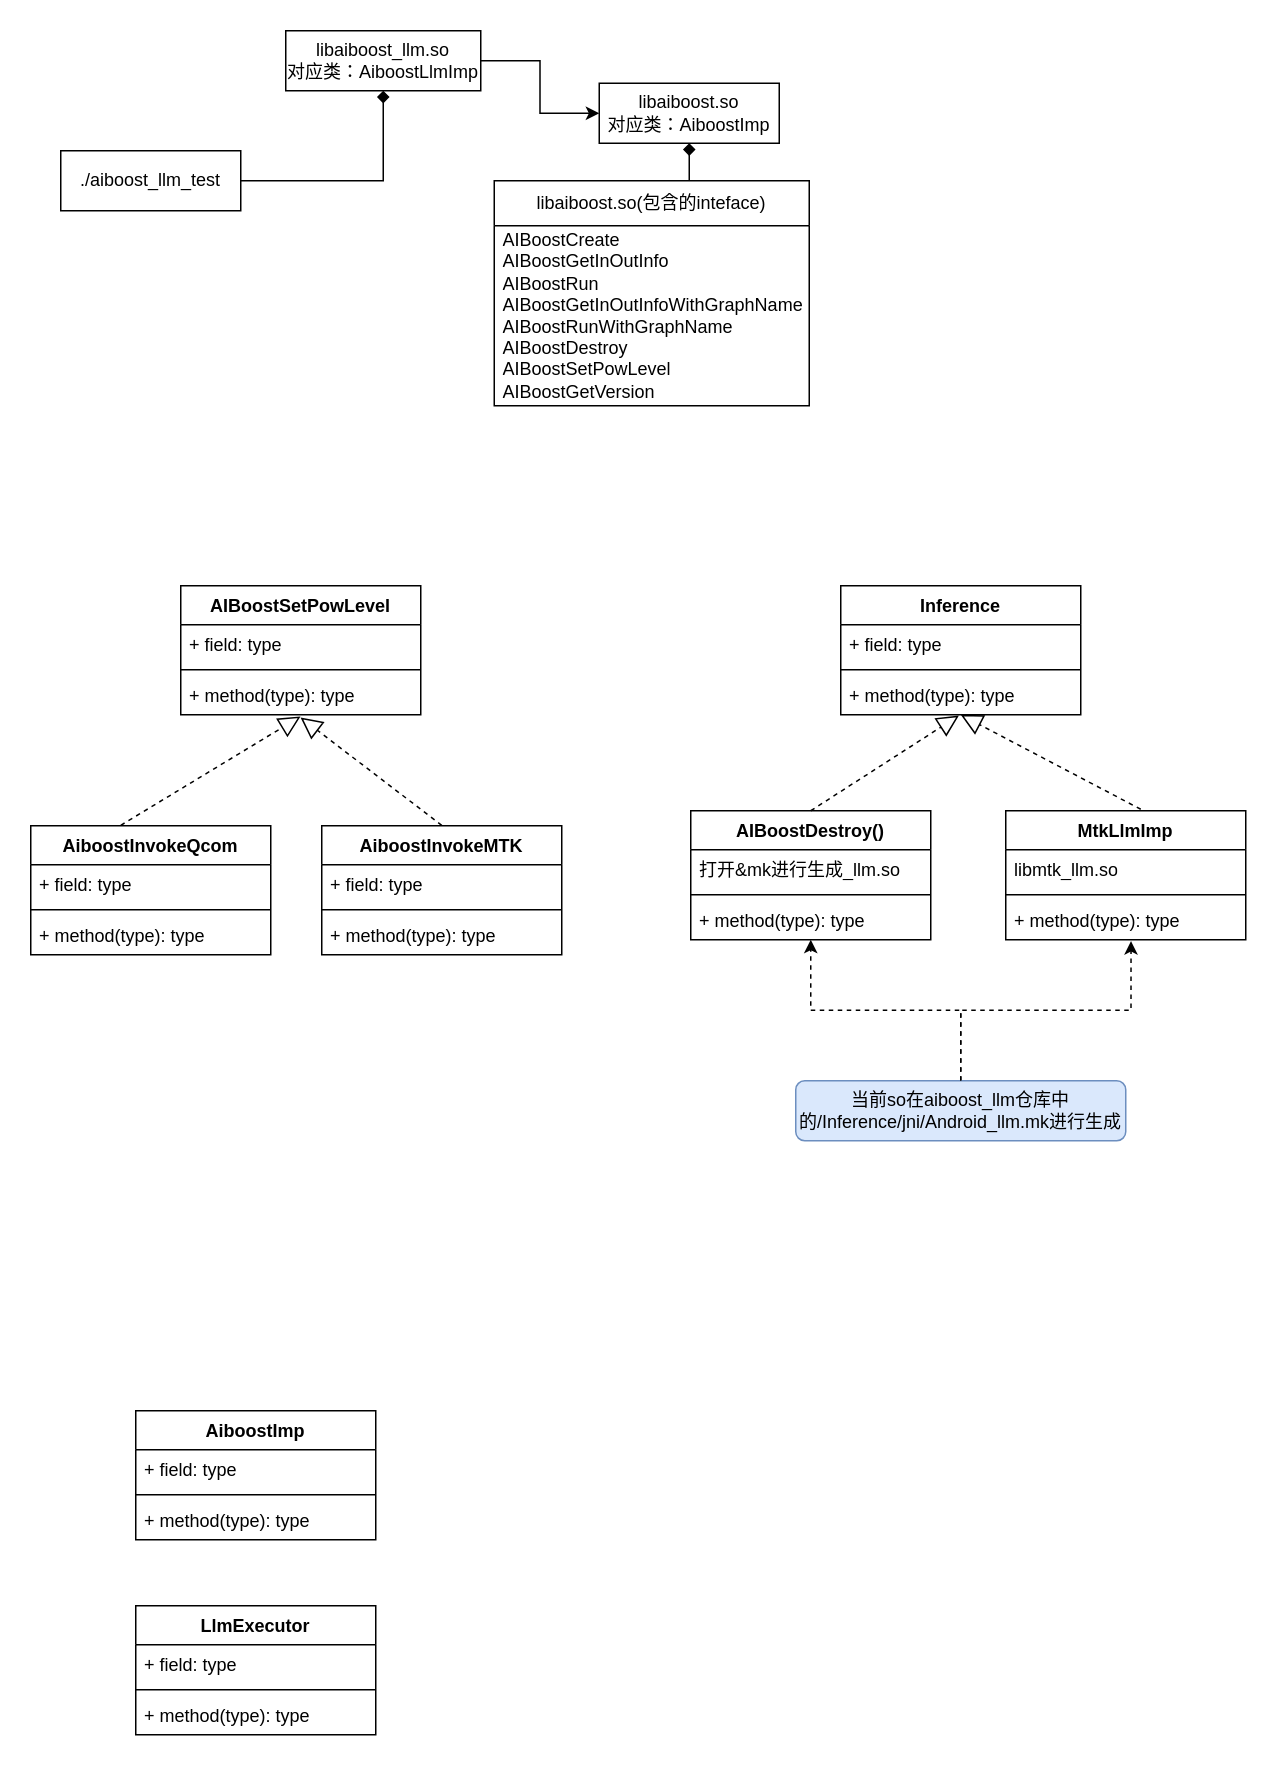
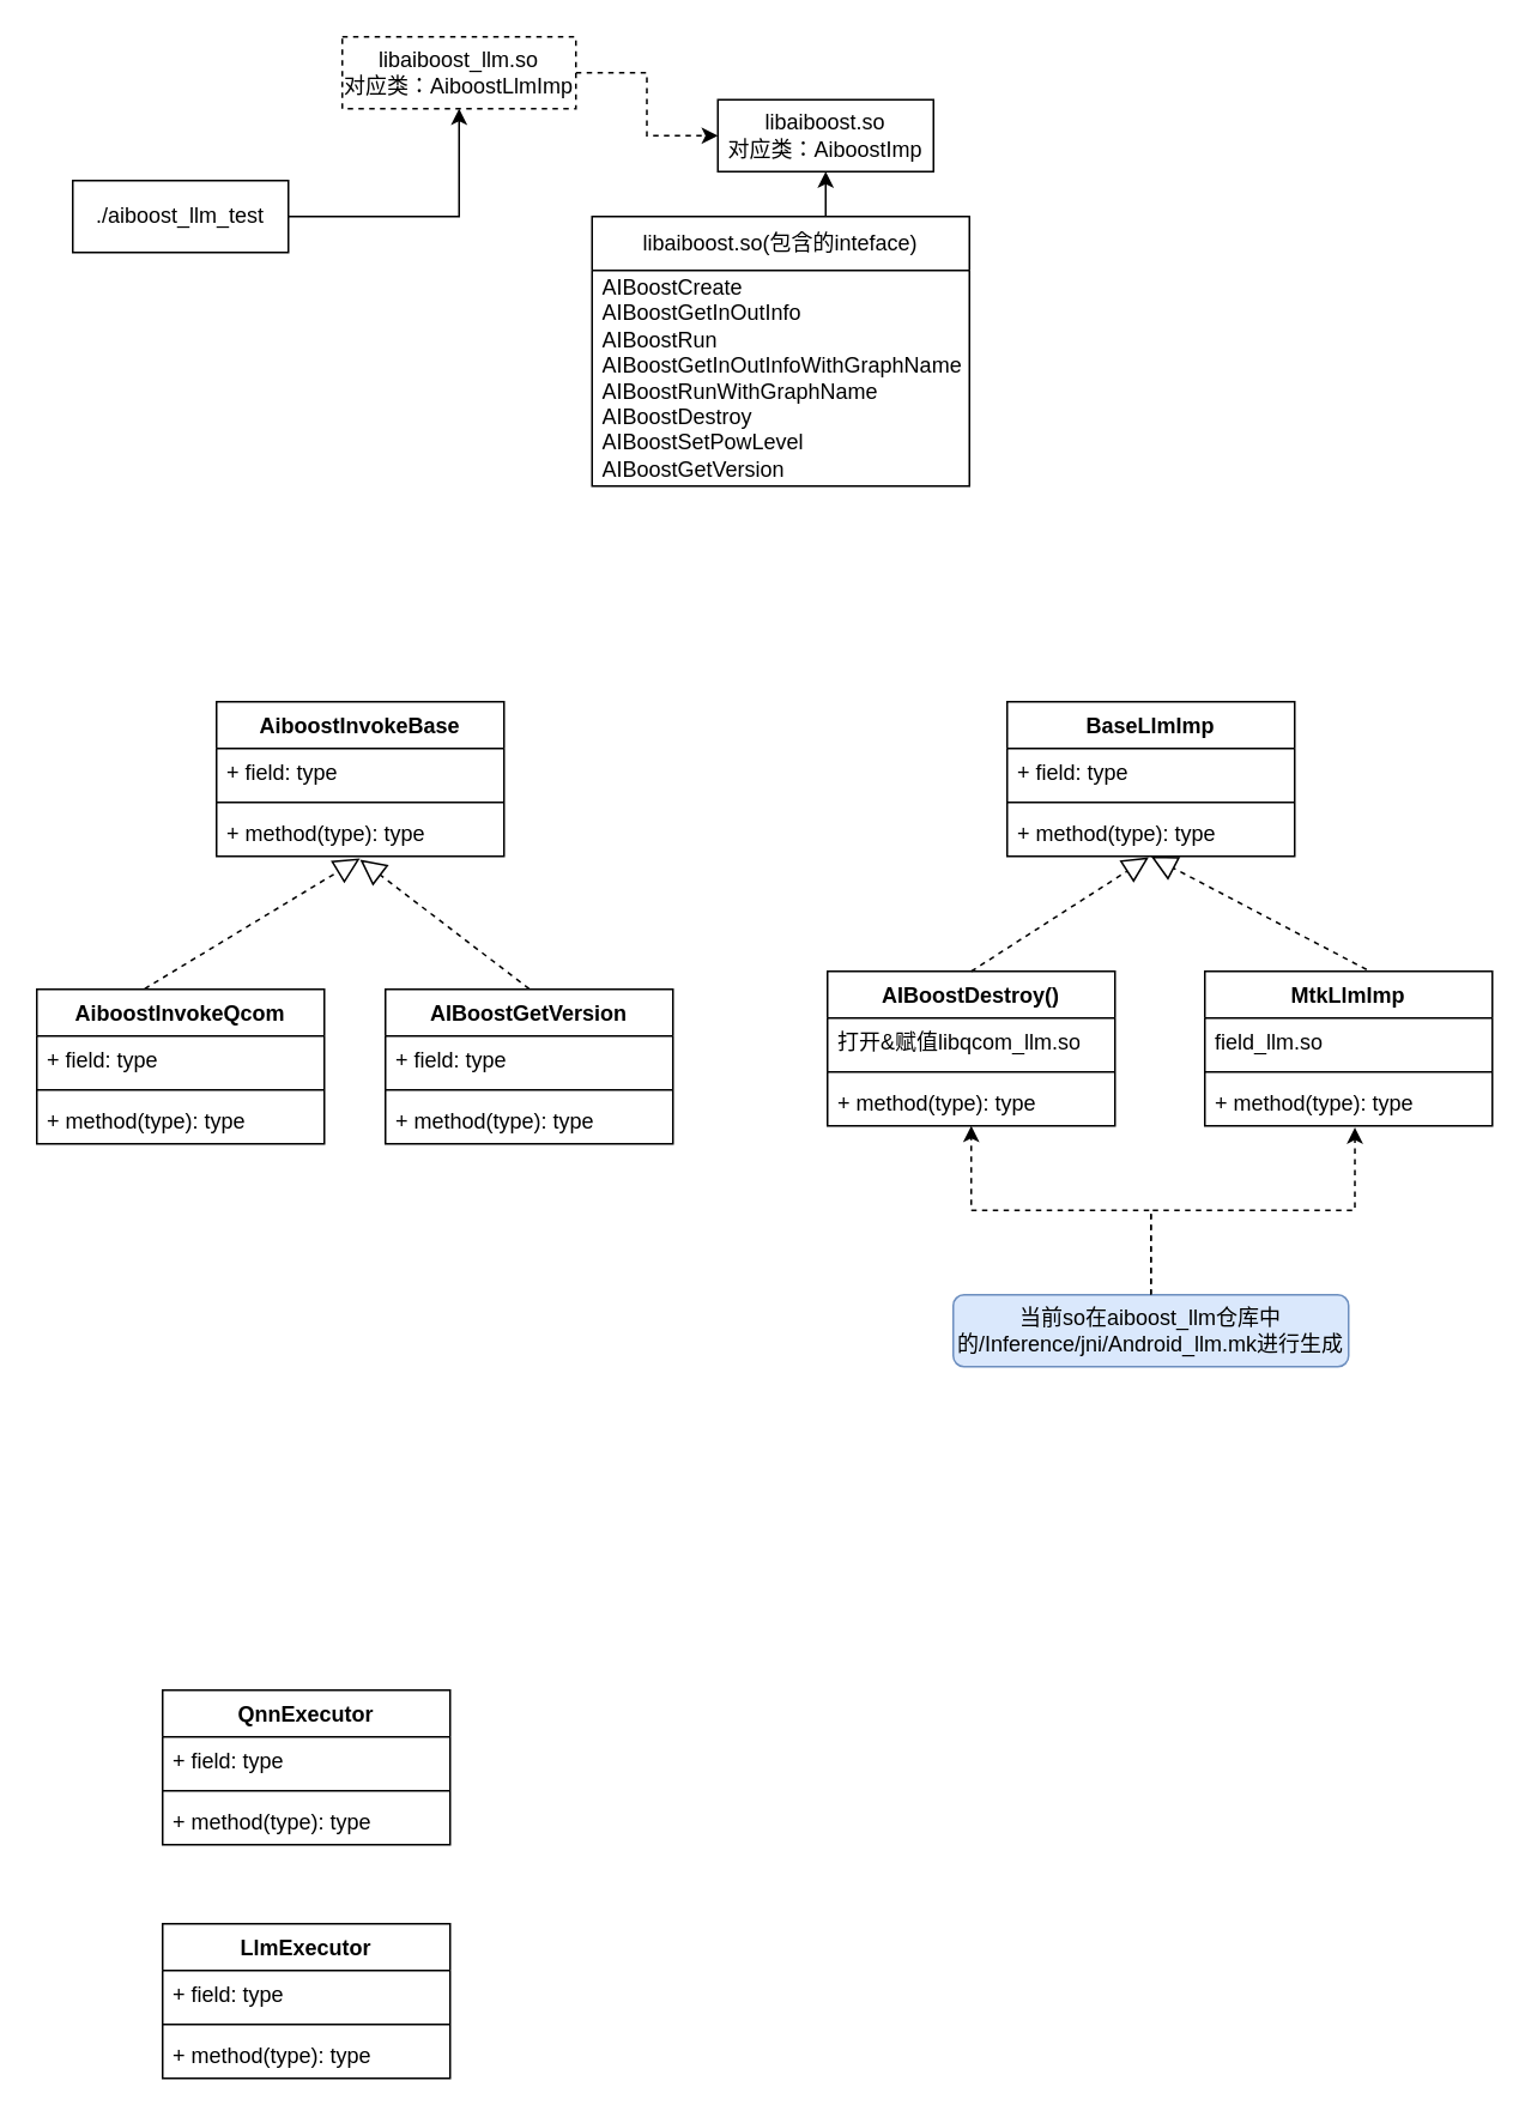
- <mxCell id="3" value="libaiboost_llm.so&lt;br&gt;对应类：AiboostLlmImp" style="rounded=0;whiteSpace=wrap;html=1;" vertex="1" parent="1"><mxGeometry x="190" y="20" width="130" height="40" as="geometry" /></mxCell>
+ <mxCell id="3" value="libaiboost_llm.so&lt;br&gt;对应类：AiboostLlmImp" style="rounded=0;whiteSpace=wrap;html=1;dashed=1;" vertex="1" parent="1"><mxGeometry x="190" y="20" width="130" height="40" as="geometry" /></mxCell>
- <mxCell id="2" style="edgeStyle=orthogonalEdgeStyle;rounded=0;orthogonalLoop=1;jettySize=auto;html=1;exitX=1;exitY=0.5;exitDx=0;exitDy=0;entryX=0;entryY=0.5;entryDx=0;entryDy=0;" edge="1" parent="1" source="3" target="6"><mxGeometry relative="1" as="geometry" /></mxCell>
+ <mxCell id="2" style="edgeStyle=orthogonalEdgeStyle;rounded=0;orthogonalLoop=1;jettySize=auto;html=1;exitX=1;exitY=0.5;exitDx=0;exitDy=0;entryX=0;entryY=0.5;entryDx=0;entryDy=0;dashed=1;" edge="1" parent="1" source="3" target="6"><mxGeometry relative="1" as="geometry" /></mxCell>
- <mxCell id="4" style="edgeStyle=orthogonalEdgeStyle;rounded=0;orthogonalLoop=1;jettySize=auto;html=1;exitX=1;exitY=0.5;exitDx=0;exitDy=0;endArrow=diamond;" edge="1" parent="1" source="5" target="3"><mxGeometry relative="1" as="geometry" /></mxCell>
+ <mxCell id="4" style="edgeStyle=orthogonalEdgeStyle;rounded=0;orthogonalLoop=1;jettySize=auto;html=1;exitX=1;exitY=0.5;exitDx=0;exitDy=0;" edge="1" parent="1" source="5" target="3"><mxGeometry relative="1" as="geometry" /></mxCell>
- <mxCell id="7" style="edgeStyle=orthogonalEdgeStyle;rounded=0;orthogonalLoop=1;jettySize=auto;html=1;exitX=0.5;exitY=0;exitDx=0;exitDy=0;entryX=0.5;entryY=1;entryDx=0;entryDy=0;endArrow=diamond;" edge="1" parent="1" source="8" target="6"><mxGeometry relative="1" as="geometry" /></mxCell>
+ <mxCell id="7" style="edgeStyle=orthogonalEdgeStyle;rounded=0;orthogonalLoop=1;jettySize=auto;html=1;exitX=0.5;exitY=0;exitDx=0;exitDy=0;entryX=0.5;entryY=1;entryDx=0;entryDy=0;" edge="1" parent="1" source="8" target="6"><mxGeometry relative="1" as="geometry" /></mxCell>
- <mxCell id="10" value="AIBoostSetPowLevel" style="swimlane;fontStyle=1;align=center;verticalAlign=top;childLayout=stackLayout;horizontal=1;startSize=26;horizontalStack=0;resizeParent=1;resizeParentMax=0;resizeLast=0;collapsible=1;marginBottom=0;whiteSpace=wrap;html=1;" vertex="1" parent="1"><mxGeometry x="120" y="390" width="160" height="86" as="geometry" /></mxCell>
+ <mxCell id="10" value="AiboostInvokeBase" style="swimlane;fontStyle=1;align=center;verticalAlign=top;childLayout=stackLayout;horizontal=1;startSize=26;horizontalStack=0;resizeParent=1;resizeParentMax=0;resizeLast=0;collapsible=1;marginBottom=0;whiteSpace=wrap;html=1;" vertex="1" parent="1"><mxGeometry x="120" y="390" width="160" height="86" as="geometry" /></mxCell>
- <mxCell id="24" value="Inference" style="swimlane;fontStyle=1;align=center;verticalAlign=top;childLayout=stackLayout;horizontal=1;startSize=26;horizontalStack=0;resizeParent=1;resizeParentMax=0;resizeLast=0;collapsible=1;marginBottom=0;whiteSpace=wrap;html=1;" vertex="1" parent="1"><mxGeometry x="560" y="390" width="160" height="86" as="geometry" /></mxCell>
+ <mxCell id="24" value="BaseLlmImp" style="swimlane;fontStyle=1;align=center;verticalAlign=top;childLayout=stackLayout;horizontal=1;startSize=26;horizontalStack=0;resizeParent=1;resizeParentMax=0;resizeLast=0;collapsible=1;marginBottom=0;whiteSpace=wrap;html=1;" vertex="1" parent="1"><mxGeometry x="560" y="390" width="160" height="86" as="geometry" /></mxCell>
- <mxCell id="18" value="AiboostInvokeMTK" style="swimlane;fontStyle=1;align=center;verticalAlign=top;childLayout=stackLayout;horizontal=1;startSize=26;horizontalStack=0;resizeParent=1;resizeParentMax=0;resizeLast=0;collapsible=1;marginBottom=0;whiteSpace=wrap;html=1;" vertex="1" parent="1"><mxGeometry x="214" y="550" width="160" height="86" as="geometry" /></mxCell>
+ <mxCell id="18" value="AIBoostGetVersion" style="swimlane;fontStyle=1;align=center;verticalAlign=top;childLayout=stackLayout;horizontal=1;startSize=26;horizontalStack=0;resizeParent=1;resizeParentMax=0;resizeLast=0;collapsible=1;marginBottom=0;whiteSpace=wrap;html=1;" vertex="1" parent="1"><mxGeometry x="214" y="550" width="160" height="86" as="geometry" /></mxCell>
- <mxCell id="29" value="打开&amp;amp;mk进行生成_llm.so" style="text;strokeColor=none;fillColor=none;align=left;verticalAlign=top;spacingLeft=4;spacingRight=4;overflow=hidden;rotatable=0;points=[[0,0.5],[1,0.5]];portConstraint=eastwest;whiteSpace=wrap;html=1;" vertex="1" parent="28"><mxGeometry y="26" width="160" height="26" as="geometry" /></mxCell>
+ <mxCell id="29" value="打开&amp;amp;赋值libqcom_llm.so" style="text;strokeColor=none;fillColor=none;align=left;verticalAlign=top;spacingLeft=4;spacingRight=4;overflow=hidden;rotatable=0;points=[[0,0.5],[1,0.5]];portConstraint=eastwest;whiteSpace=wrap;html=1;" vertex="1" parent="28"><mxGeometry y="26" width="160" height="26" as="geometry" /></mxCell>
- <mxCell id="33" value="libmtk_llm.so" style="text;strokeColor=none;fillColor=none;align=left;verticalAlign=top;spacingLeft=4;spacingRight=4;overflow=hidden;rotatable=0;points=[[0,0.5],[1,0.5]];portConstraint=eastwest;whiteSpace=wrap;html=1;" vertex="1" parent="32"><mxGeometry y="26" width="160" height="26" as="geometry" /></mxCell>
+ <mxCell id="33" value="field_llm.so" style="text;strokeColor=none;fillColor=none;align=left;verticalAlign=top;spacingLeft=4;spacingRight=4;overflow=hidden;rotatable=0;points=[[0,0.5],[1,0.5]];portConstraint=eastwest;whiteSpace=wrap;html=1;" vertex="1" parent="32"><mxGeometry y="26" width="160" height="26" as="geometry" /></mxCell>
- <mxCell id="45" value="AiboostImp" style="swimlane;fontStyle=1;align=center;verticalAlign=top;childLayout=stackLayout;horizontal=1;startSize=26;horizontalStack=0;resizeParent=1;resizeParentMax=0;resizeLast=0;collapsible=1;marginBottom=0;whiteSpace=wrap;html=1;" vertex="1" parent="1"><mxGeometry x="90" y="940" width="160" height="86" as="geometry" /></mxCell>
+ <mxCell id="45" value="QnnExecutor" style="swimlane;fontStyle=1;align=center;verticalAlign=top;childLayout=stackLayout;horizontal=1;startSize=26;horizontalStack=0;resizeParent=1;resizeParentMax=0;resizeLast=0;collapsible=1;marginBottom=0;whiteSpace=wrap;html=1;" vertex="1" parent="1"><mxGeometry x="90" y="940" width="160" height="86" as="geometry" /></mxCell>
